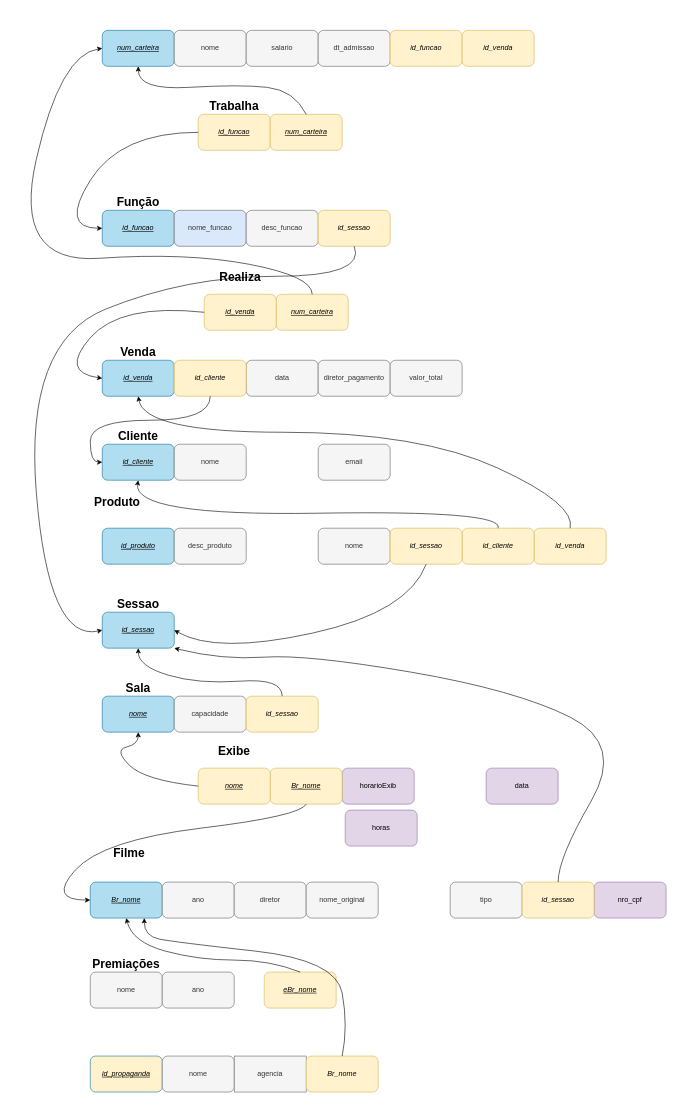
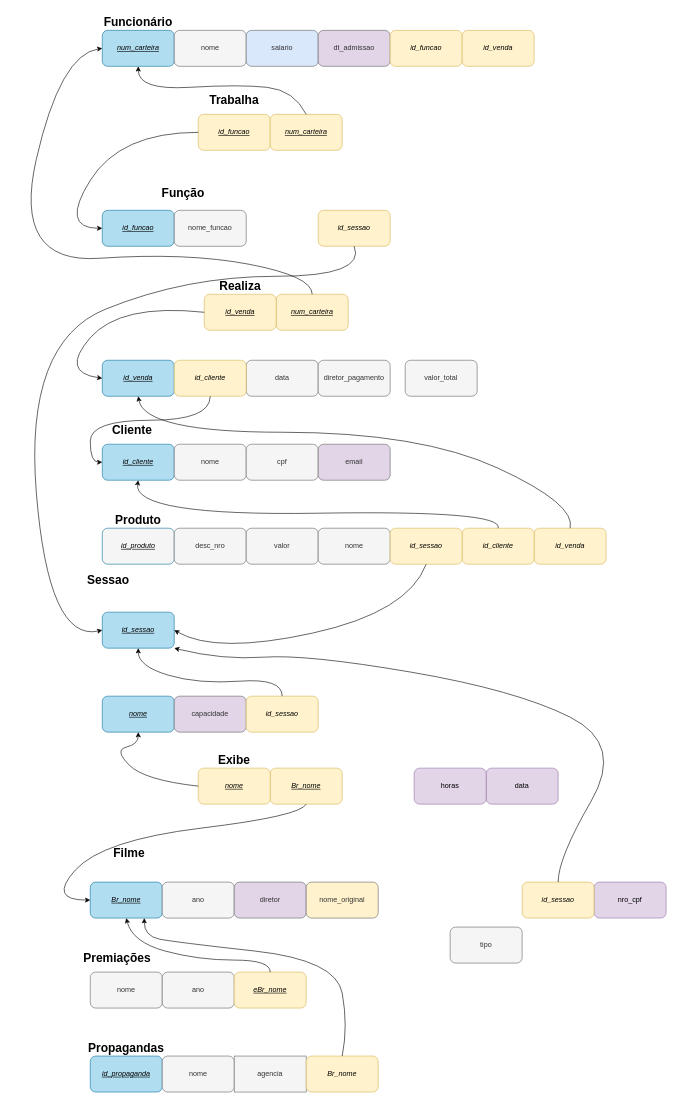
+ <mxCell id="6" value="&lt;h1&gt;&lt;font style=&quot;font-size: 20px;&quot;&gt;Funcionário&lt;/font&gt;&lt;/h1&gt;" style="text;html=1;strokeColor=none;fillColor=none;align=center;verticalAlign=middle;whiteSpace=wrap;rounded=0;" parent="1" vertex="1"><mxGeometry x="170" y="20" width="120" height="30" as="geometry" /></mxCell>
- <mxCell id="4" value="salario" style="rounded=1;whiteSpace=wrap;html=1;fillColor=#f5f5f5;strokeColor=#666666;fontColor=#333333;labelBorderColor=none;labelBackgroundColor=none;" parent="1" vertex="1"><mxGeometry x="410" y="50" width="120" height="60" as="geometry" /></mxCell>
+ <mxCell id="4" value="salario" style="rounded=1;whiteSpace=wrap;html=1;fillColor=#dae8fc;strokeColor=#666666;fontColor=#333333;labelBorderColor=none;labelBackgroundColor=none;" parent="1" vertex="1"><mxGeometry x="410" y="50" width="120" height="60" as="geometry" /></mxCell>
- <mxCell id="5" value="dt_admissao" style="rounded=1;whiteSpace=wrap;html=1;fillColor=#f5f5f5;strokeColor=#666666;fontColor=#333333;labelBorderColor=none;labelBackgroundColor=none;" parent="1" vertex="1"><mxGeometry x="530" y="50" width="120" height="60" as="geometry" /></mxCell>
+ <mxCell id="5" value="dt_admissao" style="rounded=1;whiteSpace=wrap;html=1;fillColor=#e1d5e7;strokeColor=#666666;fontColor=#333333;labelBorderColor=none;labelBackgroundColor=none;" parent="1" vertex="1"><mxGeometry x="530" y="50" width="120" height="60" as="geometry" /></mxCell>
- <mxCell id="61" value="&lt;h1&gt;&lt;font style=&quot;font-size: 20px;&quot;&gt;Trabalha&lt;/font&gt;&lt;/h1&gt;" style="text;html=1;strokeColor=none;fillColor=none;align=center;verticalAlign=middle;whiteSpace=wrap;rounded=0;" parent="1" vertex="1"><mxGeometry x="330" width="120" height="30" as="geometry" y="160" /></mxCell>
+ <mxCell id="61" value="&lt;h1&gt;&lt;font style=&quot;font-size: 20px;&quot;&gt;Trabalha&lt;/font&gt;&lt;/h1&gt;" style="text;html=1;strokeColor=none;fillColor=none;align=center;verticalAlign=middle;whiteSpace=wrap;rounded=0;" parent="1" vertex="1"><mxGeometry x="330" y="150" width="120" height="30" as="geometry" /></mxCell>
- <mxCell id="10" value="&lt;h1&gt;&lt;font style=&quot;font-size: 20px;&quot;&gt;Função&lt;/font&gt;&lt;/h1&gt;" style="text;html=1;strokeColor=none;fillColor=none;align=center;verticalAlign=middle;whiteSpace=wrap;rounded=0;labelBorderColor=none;labelBackgroundColor=none;" parent="1" vertex="1"><mxGeometry x="170" y="320" width="120" height="30" as="geometry" /></mxCell>
+ <mxCell id="10" value="&lt;h1&gt;&lt;font style=&quot;font-size: 20px;&quot;&gt;Função&lt;/font&gt;&lt;/h1&gt;" style="text;html=1;strokeColor=none;fillColor=none;align=center;verticalAlign=middle;whiteSpace=wrap;rounded=0;labelBorderColor=none;labelBackgroundColor=none;" parent="1" vertex="1"><mxGeometry x="245" y="305" width="120" height="30" as="geometry" /></mxCell>
- <mxCell id="8" value="nome_funcao" style="rounded=1;whiteSpace=wrap;html=1;fillColor=#dae8fc;strokeColor=#666666;fontColor=#333333;labelBorderColor=none;labelBackgroundColor=none;" parent="1" vertex="1"><mxGeometry x="290" y="350" width="120" height="60" as="geometry" /></mxCell>
+ <mxCell id="8" value="nome_funcao" style="rounded=1;whiteSpace=wrap;html=1;fillColor=#f5f5f5;strokeColor=#666666;fontColor=#333333;labelBorderColor=none;labelBackgroundColor=none;" parent="1" vertex="1"><mxGeometry x="290" y="350" width="120" height="60" as="geometry" /></mxCell>
- <mxCell id="9" value="desc_funcao" style="rounded=1;whiteSpace=wrap;html=1;fillColor=#f5f5f5;strokeColor=#666666;fontColor=#333333;labelBorderColor=none;labelBackgroundColor=none;" parent="1" vertex="1"><mxGeometry x="410" y="350" width="120" height="60" as="geometry" /></mxCell>
- <mxCell id="66" value="&lt;h1&gt;&lt;font style=&quot;font-size: 20px;&quot;&gt;Realiza&lt;/font&gt;&lt;/h1&gt;" style="text;html=1;strokeColor=none;fillColor=none;align=center;verticalAlign=middle;whiteSpace=wrap;rounded=0;" parent="1" vertex="1"><mxGeometry x="340" y="445" width="120" height="30" as="geometry" /></mxCell>
+ <mxCell id="66" value="&lt;h1&gt;&lt;font style=&quot;font-size: 20px;&quot;&gt;Realiza&lt;/font&gt;&lt;/h1&gt;" style="text;html=1;strokeColor=none;fillColor=none;align=center;verticalAlign=middle;whiteSpace=wrap;rounded=0;" parent="1" vertex="1"><mxGeometry x="340" y="460" width="120" height="30" as="geometry" /></mxCell>
- <mxCell id="14" value="&lt;h1&gt;&lt;font style=&quot;font-size: 20px;&quot;&gt;Venda&lt;/font&gt;&lt;/h1&gt;" style="text;html=1;strokeColor=none;fillColor=none;align=center;verticalAlign=middle;whiteSpace=wrap;rounded=0;labelBorderColor=none;labelBackgroundColor=none;" parent="1" vertex="1"><mxGeometry x="170" y="570" width="120" height="30" as="geometry" /></mxCell>
- <mxCell id="15" value="valor_total" style="rounded=1;whiteSpace=wrap;html=1;fillColor=#f5f5f5;strokeColor=#666666;fontColor=#333333;labelBorderColor=none;labelBackgroundColor=none;" parent="1" vertex="1"><mxGeometry x="650" y="600" width="120" height="60" as="geometry" /></mxCell>
+ <mxCell id="15" value="valor_total" style="rounded=1;whiteSpace=wrap;html=1;fillColor=#f5f5f5;strokeColor=#666666;fontColor=#333333;labelBorderColor=none;labelBackgroundColor=none;" parent="1" vertex="1"><mxGeometry x="675" y="600" width="120" height="60" as="geometry" /></mxCell>
- <mxCell id="19" value="&lt;h1&gt;&lt;font style=&quot;font-size: 20px;&quot;&gt;Cliente&lt;/font&gt;&lt;/h1&gt;" style="text;html=1;strokeColor=none;fillColor=none;align=center;verticalAlign=middle;whiteSpace=wrap;rounded=0;labelBorderColor=none;labelBackgroundColor=none;" parent="1" vertex="1"><mxGeometry x="170" y="710" width="120" height="30" as="geometry" /></mxCell>
+ <mxCell id="19" value="&lt;h1&gt;&lt;font style=&quot;font-size: 20px;&quot;&gt;Cliente&lt;/font&gt;&lt;/h1&gt;" style="text;html=1;strokeColor=none;fillColor=none;align=center;verticalAlign=middle;whiteSpace=wrap;rounded=0;labelBorderColor=none;labelBackgroundColor=none;" parent="1" vertex="1"><mxGeometry x="160" y="700" width="120" height="30" as="geometry" /></mxCell>
+ <mxCell id="18" value="cpf" style="rounded=1;whiteSpace=wrap;html=1;fillColor=#f5f5f5;strokeColor=#666666;fontColor=#333333;labelBorderColor=none;labelBackgroundColor=none;" parent="1" vertex="1"><mxGeometry x="410" y="740" width="120" height="60" as="geometry" /></mxCell>
- <mxCell id="20" value="email" style="rounded=1;whiteSpace=wrap;html=1;fillColor=#f5f5f5;strokeColor=#666666;fontColor=#333333;labelBorderColor=none;labelBackgroundColor=none;" parent="1" vertex="1"><mxGeometry x="530" y="740" width="120" height="60" as="geometry" /></mxCell>
+ <mxCell id="20" value="email" style="rounded=1;whiteSpace=wrap;html=1;fillColor=#e1d5e7;strokeColor=#666666;fontColor=#333333;labelBorderColor=none;labelBackgroundColor=none;" parent="1" vertex="1"><mxGeometry x="530" y="740" width="120" height="60" as="geometry" /></mxCell>
- <mxCell id="24" value="&lt;h1&gt;&lt;font style=&quot;font-size: 20px;&quot;&gt;Produto&lt;/font&gt;&lt;/h1&gt;" style="text;html=1;strokeColor=none;fillColor=none;align=center;verticalAlign=middle;whiteSpace=wrap;rounded=0;labelBorderColor=none;labelBackgroundColor=none;" parent="1" vertex="1"><mxGeometry x="135" y="820" width="120" height="30" as="geometry" /></mxCell>
+ <mxCell id="24" value="&lt;h1&gt;&lt;font style=&quot;font-size: 20px;&quot;&gt;Produto&lt;/font&gt;&lt;/h1&gt;" style="text;html=1;strokeColor=none;fillColor=none;align=center;verticalAlign=middle;whiteSpace=wrap;rounded=0;labelBorderColor=none;labelBackgroundColor=none;" parent="1" vertex="1"><mxGeometry x="170" y="850" width="120" height="30" as="geometry" /></mxCell>
- <mxCell id="21" value="&lt;u&gt;id_produto&lt;/u&gt;" style="rounded=1;whiteSpace=wrap;html=1;fillColor=#b1ddf0;strokeColor=#10739e;fontStyle=2;labelBorderColor=none;labelBackgroundColor=none;" parent="1" vertex="1"><mxGeometry x="170" y="880" width="120" height="60" as="geometry" /></mxCell>
+ <mxCell id="21" value="&lt;u&gt;id_produto&lt;/u&gt;" style="rounded=1;whiteSpace=wrap;html=1;fillColor=#f5f5f5;strokeColor=#10739e;fontStyle=2;labelBorderColor=none;labelBackgroundColor=none;" parent="1" vertex="1"><mxGeometry x="170" y="880" width="120" height="60" as="geometry" /></mxCell>
- <mxCell id="22" value="desc_produto" style="rounded=1;whiteSpace=wrap;html=1;fillColor=#f5f5f5;strokeColor=#666666;fontColor=#333333;labelBorderColor=none;labelBackgroundColor=none;" parent="1" vertex="1"><mxGeometry x="290" y="880" width="120" height="60" as="geometry" /></mxCell>
+ <mxCell id="22" value="desc_nro" style="rounded=1;whiteSpace=wrap;html=1;fillColor=#f5f5f5;strokeColor=#666666;fontColor=#333333;labelBorderColor=none;labelBackgroundColor=none;" parent="1" vertex="1"><mxGeometry x="290" y="880" width="120" height="60" as="geometry" /></mxCell>
+ <mxCell id="23" value="valor" style="rounded=1;whiteSpace=wrap;html=1;fillColor=#f5f5f5;strokeColor=#666666;fontColor=#333333;labelBorderColor=none;labelBackgroundColor=none;" parent="1" vertex="1"><mxGeometry x="410" y="880" width="120" height="60" as="geometry" /></mxCell>
- <mxCell id="30" value="&lt;h1&gt;&lt;font style=&quot;font-size: 20px;&quot;&gt;Sessao&lt;/font&gt;&lt;/h1&gt;" style="text;html=1;strokeColor=none;fillColor=none;align=center;verticalAlign=middle;whiteSpace=wrap;rounded=0;labelBorderColor=none;labelBackgroundColor=none;" parent="1" vertex="1"><mxGeometry x="170" y="990" width="120" height="30" as="geometry" /></mxCell>
+ <mxCell id="30" value="&lt;h1&gt;&lt;font style=&quot;font-size: 20px;&quot;&gt;Sessao&lt;/font&gt;&lt;/h1&gt;" style="text;html=1;strokeColor=none;fillColor=none;align=center;verticalAlign=middle;whiteSpace=wrap;rounded=0;labelBorderColor=none;labelBackgroundColor=none;" parent="1" vertex="1"><mxGeometry x="120" y="950" width="120" height="30" as="geometry" /></mxCell>
- <mxCell id="28" value="&lt;h1&gt;&lt;font style=&quot;font-size: 20px;&quot;&gt;Sala&lt;/font&gt;&lt;/h1&gt;" style="text;html=1;strokeColor=none;fillColor=none;align=center;verticalAlign=middle;whiteSpace=wrap;rounded=0;labelBorderColor=none;labelBackgroundColor=none;" parent="1" vertex="1"><mxGeometry x="170" y="1130" width="120" height="30" as="geometry" /></mxCell>
- <mxCell id="27" value="capacidade" style="rounded=1;whiteSpace=wrap;html=1;fillColor=#f5f5f5;strokeColor=#666666;fontColor=#333333;labelBorderColor=none;labelBackgroundColor=none;" parent="1" vertex="1"><mxGeometry x="290" y="1160" width="120" height="60" as="geometry" /></mxCell>
+ <mxCell id="27" value="capacidade" style="rounded=1;whiteSpace=wrap;html=1;fillColor=#e1d5e7;strokeColor=#666666;fontColor=#333333;labelBorderColor=none;labelBackgroundColor=none;" parent="1" vertex="1"><mxGeometry x="290" y="1160" width="120" height="60" as="geometry" /></mxCell>
- <mxCell id="72" value="&lt;h1&gt;&lt;font style=&quot;font-size: 20px;&quot;&gt;Exibe&lt;/font&gt;&lt;/h1&gt;" style="text;html=1;strokeColor=none;fillColor=none;align=center;verticalAlign=middle;whiteSpace=wrap;rounded=0;" parent="1" vertex="1"><mxGeometry x="330" y="1235" width="120" height="30" as="geometry" /></mxCell>
+ <mxCell id="72" value="&lt;h1&gt;&lt;font style=&quot;font-size: 20px;&quot;&gt;Exibe&lt;/font&gt;&lt;/h1&gt;" style="text;html=1;strokeColor=none;fillColor=none;align=center;verticalAlign=middle;whiteSpace=wrap;rounded=0;" parent="1" vertex="1"><mxGeometry x="330" y="1250" width="120" height="30" as="geometry" /></mxCell>
- <mxCell id="54" value="horarioExib" style="rounded=1;whiteSpace=wrap;html=1;fillColor=#e1d5e7;strokeColor=#9673a6;labelBorderColor=none;labelBackgroundColor=none;" parent="1" vertex="1"><mxGeometry x="570" y="1280" width="120" height="60" as="geometry" /></mxCell>
- <mxCell id="56" value="horas" style="rounded=1;whiteSpace=wrap;html=1;fillColor=#e1d5e7;strokeColor=#9673a6;labelBorderColor=none;labelBackgroundColor=none;" parent="1" vertex="1"><mxGeometry x="575" y="1350" width="120" height="60" as="geometry" /></mxCell>
+ <mxCell id="56" value="horas" style="rounded=1;whiteSpace=wrap;html=1;fillColor=#e1d5e7;strokeColor=#9673a6;labelBorderColor=none;labelBackgroundColor=none;" parent="1" vertex="1"><mxGeometry x="690" y="1280" width="120" height="60" as="geometry" /></mxCell>
- <mxCell id="33" value="diretor" style="rounded=1;whiteSpace=wrap;html=1;fillColor=#f5f5f5;strokeColor=#666666;fontColor=#333333;labelBorderColor=none;labelBackgroundColor=none;" parent="1" vertex="1"><mxGeometry x="390" y="1470" width="120" height="60" as="geometry" /></mxCell>
+ <mxCell id="33" value="diretor" style="rounded=1;whiteSpace=wrap;html=1;fillColor=#e1d5e7;strokeColor=#666666;fontColor=#333333;labelBorderColor=none;labelBackgroundColor=none;" parent="1" vertex="1"><mxGeometry x="390" y="1470" width="120" height="60" as="geometry" /></mxCell>
- <mxCell id="35" value="nome_original" style="rounded=1;whiteSpace=wrap;html=1;fillColor=#f5f5f5;strokeColor=#666666;fontColor=#333333;labelBorderColor=none;labelBackgroundColor=none;" parent="1" vertex="1"><mxGeometry x="510" y="1470" width="120" height="60" as="geometry" /></mxCell>
+ <mxCell id="35" value="nome_original" style="rounded=1;whiteSpace=wrap;html=1;fillColor=#fff2cc;strokeColor=#666666;fontColor=#333333;labelBorderColor=none;labelBackgroundColor=none;" parent="1" vertex="1"><mxGeometry x="510" y="1470" width="120" height="60" as="geometry" /></mxCell>
- <mxCell id="36" value="tipo" style="rounded=1;whiteSpace=wrap;html=1;fillColor=#f5f5f5;strokeColor=#666666;fontColor=#333333;labelBorderColor=none;labelBackgroundColor=none;" parent="1" vertex="1"><mxGeometry x="750" y="1470" width="120" height="60" as="geometry" /></mxCell>
+ <mxCell id="36" value="tipo" style="rounded=1;whiteSpace=wrap;html=1;fillColor=#f5f5f5;strokeColor=#666666;fontColor=#333333;labelBorderColor=none;labelBackgroundColor=none;" parent="1" vertex="1"><mxGeometry x="750" y="1545" width="120" height="60" as="geometry" /></mxCell>
- <mxCell id="39" value="&lt;h1&gt;&lt;font style=&quot;font-size: 20px;&quot;&gt;Premiações&lt;/font&gt;&lt;/h1&gt;" style="text;html=1;strokeColor=none;fillColor=none;align=center;verticalAlign=middle;whiteSpace=wrap;rounded=0;labelBorderColor=none;labelBackgroundColor=none;" parent="1" vertex="1"><mxGeometry x="150" y="1590" width="120" height="30" as="geometry" /></mxCell>
+ <mxCell id="39" value="&lt;h1&gt;&lt;font style=&quot;font-size: 20px;&quot;&gt;Premiações&lt;/font&gt;&lt;/h1&gt;" style="text;html=1;strokeColor=none;fillColor=none;align=center;verticalAlign=middle;whiteSpace=wrap;rounded=0;labelBorderColor=none;labelBackgroundColor=none;" parent="1" vertex="1"><mxGeometry x="135" y="1580" width="120" height="30" as="geometry" /></mxCell>
- <mxCell id="44" value="&lt;u&gt;&lt;i&gt;eBr_nome&lt;/i&gt;&lt;/u&gt;" style="rounded=1;whiteSpace=wrap;html=1;fillColor=#fff2cc;strokeColor=#d6b656;labelBorderColor=none;labelBackgroundColor=none;" parent="1" vertex="1"><mxGeometry x="440" y="1620" width="120" height="60" as="geometry" /></mxCell>
+ <mxCell id="44" value="&lt;u&gt;&lt;i&gt;eBr_nome&lt;/i&gt;&lt;/u&gt;" style="rounded=1;whiteSpace=wrap;html=1;fillColor=#fff2cc;strokeColor=#d6b656;labelBorderColor=none;labelBackgroundColor=none;" parent="1" vertex="1"><mxGeometry x="390" y="1620" width="120" height="60" as="geometry" /></mxCell>
+ <mxCell id="42" value="&lt;h1&gt;&lt;font style=&quot;font-size: 20px;&quot;&gt;Propagandas&lt;/font&gt;&lt;/h1&gt;" style="text;html=1;strokeColor=none;fillColor=none;align=center;verticalAlign=middle;whiteSpace=wrap;rounded=0;labelBorderColor=none;labelBackgroundColor=none;" parent="1" vertex="1"><mxGeometry x="150" y="1730" width="120" height="30" as="geometry" /></mxCell>
- <mxCell id="40" value="&lt;i&gt;&lt;u&gt;id_propaganda&lt;/u&gt;&lt;/i&gt;" style="rounded=1;whiteSpace=wrap;html=1;fillColor=#fff2cc;strokeColor=#10739e;labelBorderColor=none;labelBackgroundColor=none;" parent="1" vertex="1"><mxGeometry x="150" y="1760" width="120" height="60" as="geometry" /></mxCell>
+ <mxCell id="40" value="&lt;i&gt;&lt;u&gt;id_propaganda&lt;/u&gt;&lt;/i&gt;" style="rounded=1;whiteSpace=wrap;html=1;fillColor=#b1ddf0;strokeColor=#10739e;labelBorderColor=none;labelBackgroundColor=none;" parent="1" vertex="1"><mxGeometry x="150" y="1760" width="120" height="60" as="geometry" /></mxCell>
